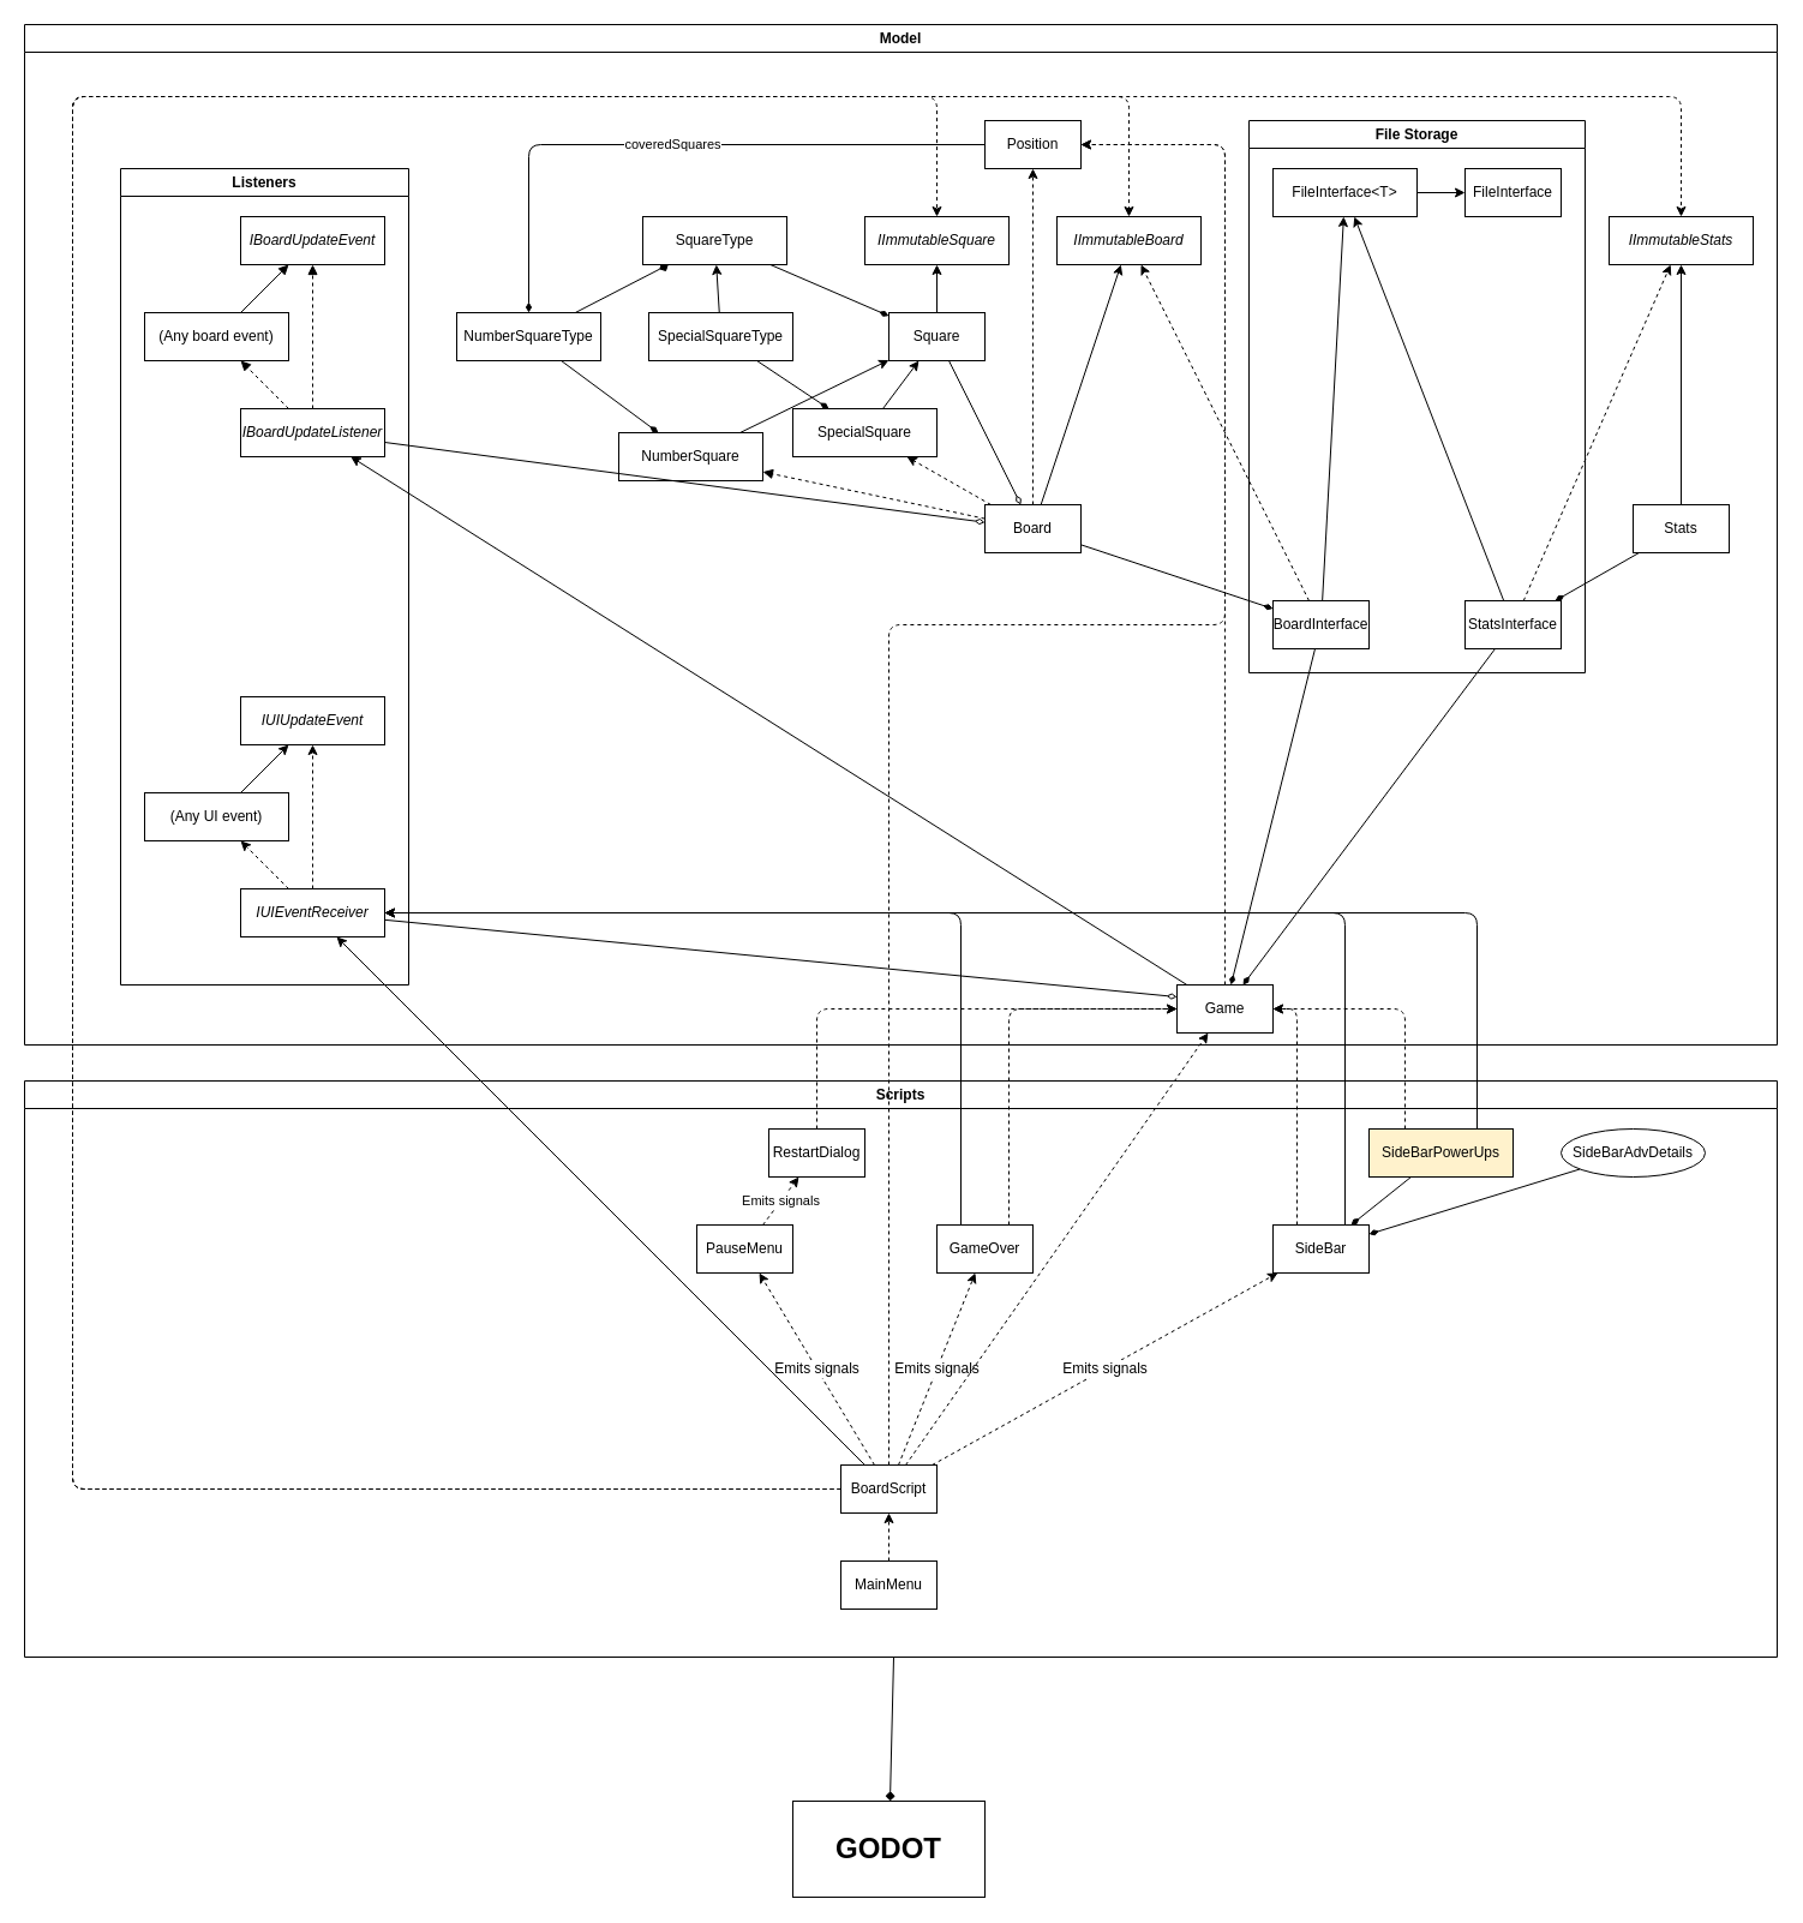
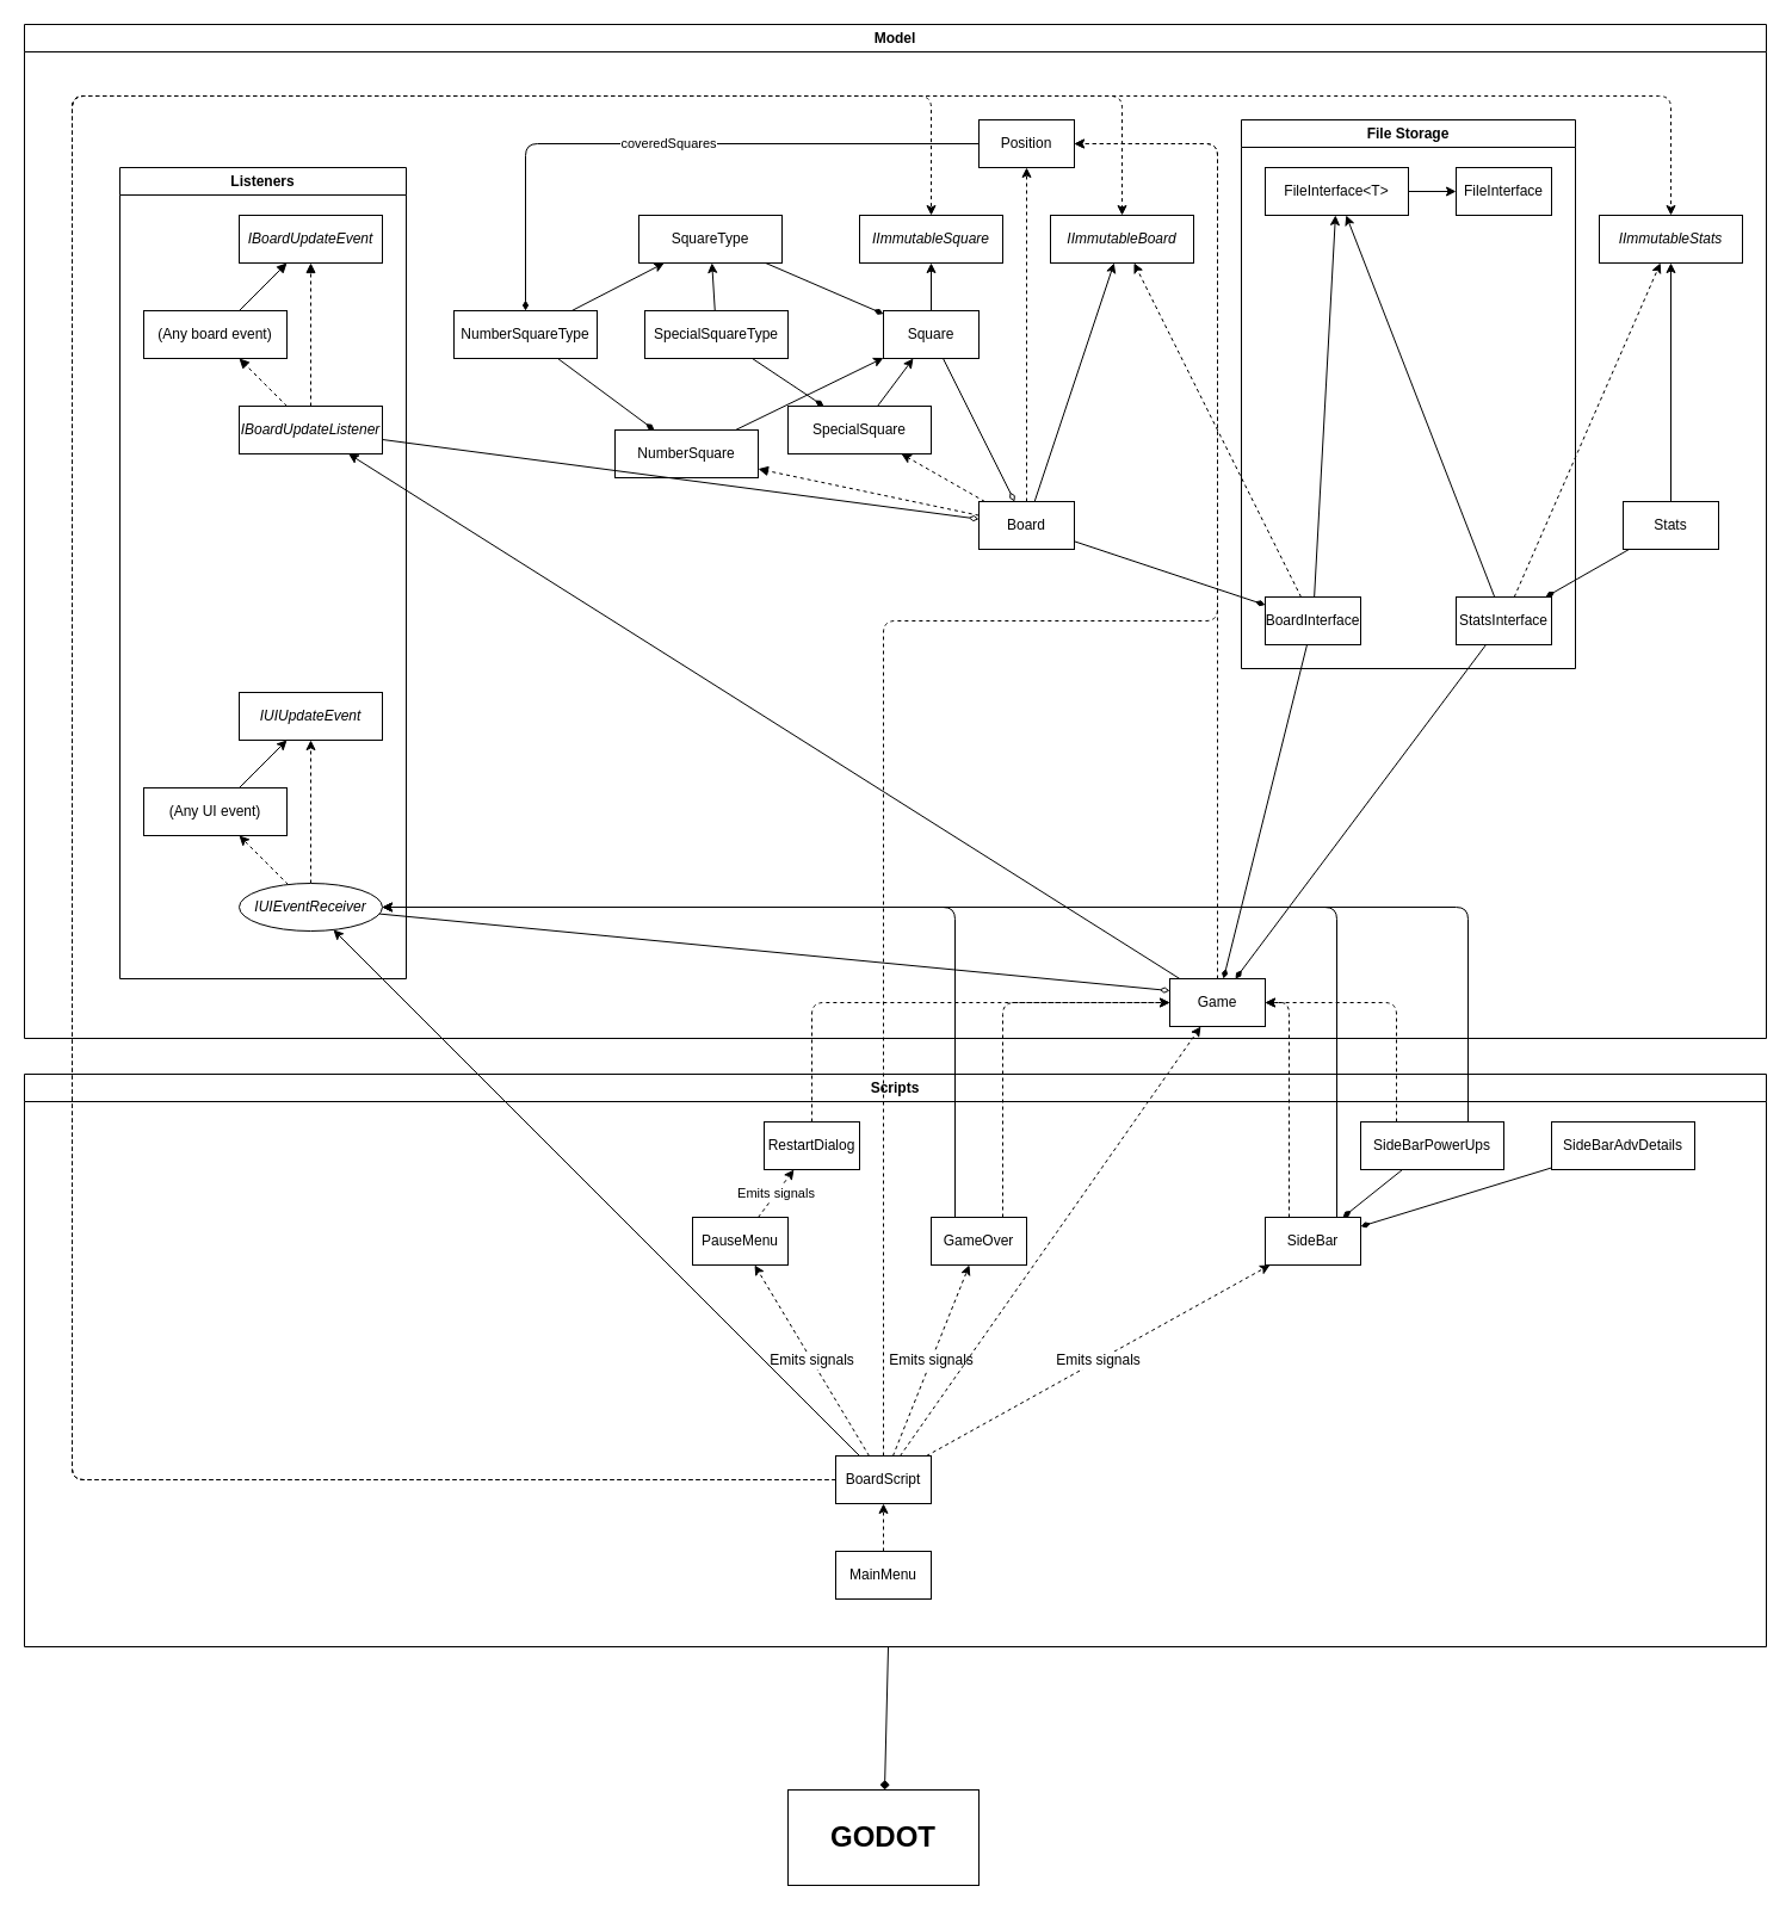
- <mxCell id="18" style="edgeStyle=none;html=1;endArrow=diamond;endFill=1;" parent="2" source="20" target="25" edge="1"><mxGeometry relative="1" as="geometry" /></mxCell>
+ <mxCell id="18" style="edgeStyle=none;html=1;endArrow=classic;endFill=1;" parent="2" source="20" target="25" edge="1"><mxGeometry relative="1" as="geometry" /></mxCell>
- <mxCell id="57" value="&lt;i&gt;IUIEventReceiver&lt;/i&gt;" style="rounded=0;whiteSpace=wrap;html=1;" parent="45" vertex="1"><mxGeometry x="100" y="600" width="120" height="40" as="geometry" /></mxCell>
+ <mxCell id="57" value="&lt;i&gt;IUIEventReceiver&lt;/i&gt;" style="ellipse;whiteSpace=wrap;html=1;" parent="45" vertex="1"><mxGeometry x="100" y="600" width="120" height="40" as="geometry" /></mxCell>
- <mxCell id="77" value="SideBarPowerUps" style="rounded=0;whiteSpace=wrap;html=1;fontSize=12;fillColor=#fff2cc;" vertex="1" parent="63"><mxGeometry x="1120" y="40" width="120" height="40" as="geometry" /></mxCell>
+ <mxCell id="77" value="SideBarPowerUps" style="rounded=0;whiteSpace=wrap;html=1;fontSize=12;" vertex="1" parent="63"><mxGeometry x="1120" y="40" width="120" height="40" as="geometry" /></mxCell>
- <mxCell id="74" value="SideBarAdvDetails" style="ellipse;whiteSpace=wrap;html=1;fontSize=12;" parent="63" vertex="1"><mxGeometry x="1280" y="40" width="120" height="40" as="geometry" /></mxCell>
+ <mxCell id="74" value="SideBarAdvDetails" style="rounded=0;whiteSpace=wrap;html=1;fontSize=12;" parent="63" vertex="1"><mxGeometry x="1280" y="40" width="120" height="40" as="geometry" /></mxCell>
